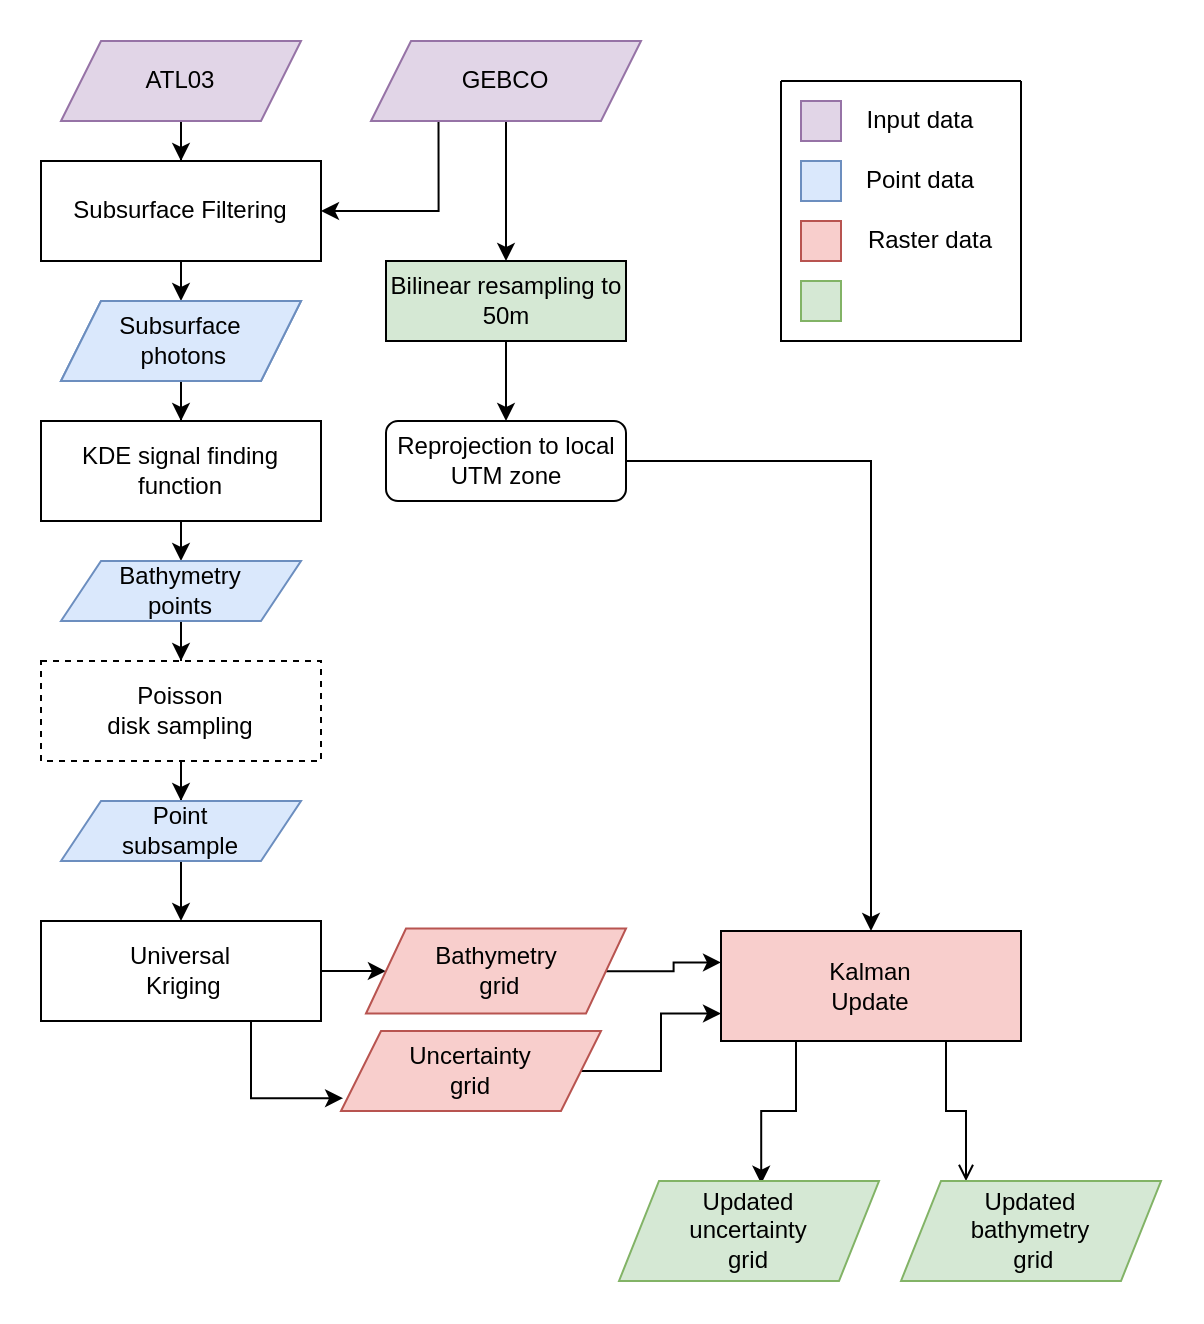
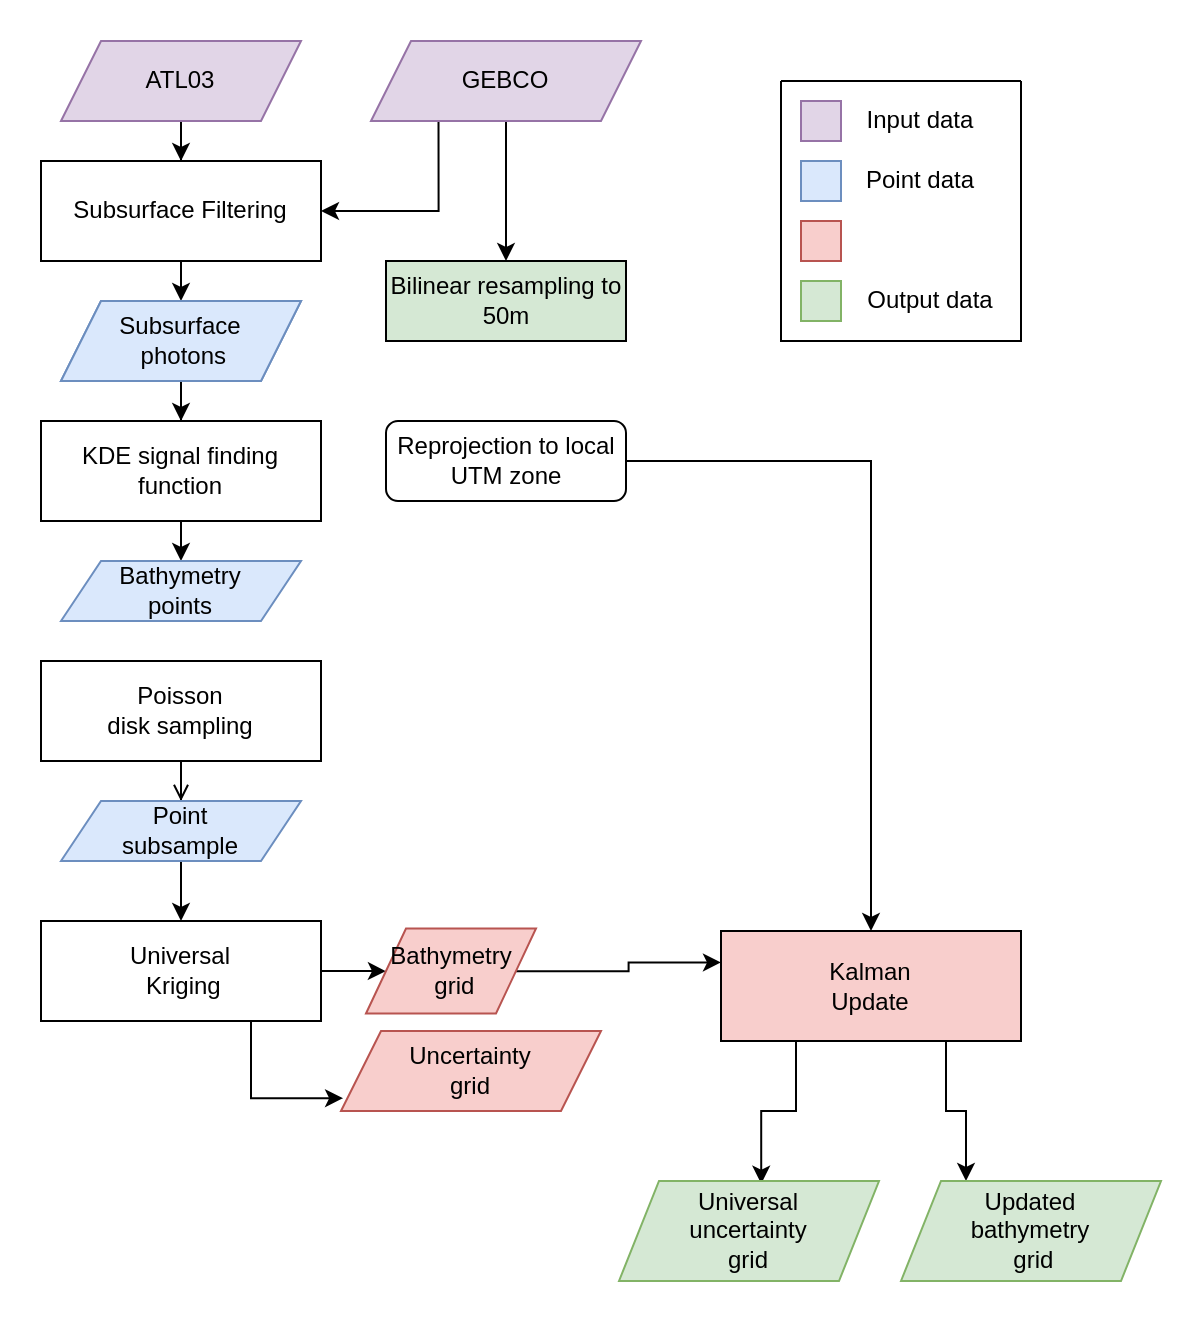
- <mxCell id="44" value="Raster data" style="text;html=1;strokeColor=none;fillColor=none;align=center;verticalAlign=middle;whiteSpace=wrap;rounded=0;" parent="1" vertex="1"><mxGeometry x="430" y="110" width="70" height="20" as="geometry" /></mxCell>
+ <mxCell id="45" value="Output data" style="text;html=1;strokeColor=none;fillColor=none;align=center;verticalAlign=middle;whiteSpace=wrap;rounded=0;" parent="1" vertex="1"><mxGeometry x="430" y="140" width="70" height="20" as="geometry" /></mxCell>
- <mxCell id="23" value="" style="edgeStyle=orthogonalEdgeStyle;rounded=0;orthogonalLoop=1;jettySize=auto;html=1;" parent="1" source="24" target="26" edge="1"><mxGeometry relative="1" as="geometry" /></mxCell>
- <mxCell id="13" value="" style="edgeStyle=orthogonalEdgeStyle;rounded=0;orthogonalLoop=1;jettySize=auto;html=1;" parent="1" source="14" target="35" edge="1"><mxGeometry relative="1" as="geometry" /></mxCell>
- <mxCell id="35" value="&lt;div&gt;Poisson &lt;br&gt;&lt;/div&gt;&lt;div&gt;disk sampling&lt;/div&gt;" style="whiteSpace=wrap;html=1;dashed=1;" parent="1" vertex="1"><mxGeometry x="20" y="330" width="140" height="50" as="geometry" /></mxCell>
+ <mxCell id="35" value="&lt;div&gt;Poisson &lt;br&gt;&lt;/div&gt;&lt;div&gt;disk sampling&lt;/div&gt;" style="whiteSpace=wrap;html=1;" parent="1" vertex="1"><mxGeometry x="20" y="330" width="140" height="50" as="geometry" /></mxCell>
- <mxCell id="34" value="" style="edgeStyle=orthogonalEdgeStyle;rounded=0;orthogonalLoop=1;jettySize=auto;html=1;" parent="1" source="35" target="37" edge="1"><mxGeometry relative="1" as="geometry" /></mxCell>
+ <mxCell id="34" value="" style="edgeStyle=orthogonalEdgeStyle;rounded=0;orthogonalLoop=1;jettySize=auto;html=1;endArrow=open;" parent="1" source="35" target="37" edge="1"><mxGeometry relative="1" as="geometry" /></mxCell>
- <mxCell id="32" value="&lt;div&gt;Bathymetry&lt;/div&gt;&lt;div&gt;&amp;nbsp;grid&lt;/div&gt;" style="shape=parallelogram;perimeter=parallelogramPerimeter;whiteSpace=wrap;html=1;fixedSize=1;fillColor=#f8cecc;strokeColor=#b85450;" parent="1" vertex="1"><mxGeometry x="182.5" y="463.75" width="130" height="42.5" as="geometry" /></mxCell>
+ <mxCell id="32" value="&lt;div&gt;Bathymetry&lt;/div&gt;&lt;div&gt;&amp;nbsp;grid&lt;/div&gt;" style="shape=parallelogram;perimeter=parallelogramPerimeter;whiteSpace=wrap;html=1;fixedSize=1;fillColor=#f8cecc;strokeColor=#b85450;" parent="1" vertex="1"><mxGeometry x="182.5" y="463.75" width="85" height="42.5" as="geometry" /></mxCell>
- <mxCell id="27" style="edgeStyle=orthogonalEdgeStyle;rounded=0;orthogonalLoop=1;jettySize=auto;html=1;entryX=0;entryY=0.75;entryDx=0;entryDy=0;" parent="1" source="33" target="20" edge="1"><mxGeometry relative="1" as="geometry" /></mxCell>
- <mxCell id="18" style="edgeStyle=orthogonalEdgeStyle;rounded=0;orthogonalLoop=1;jettySize=auto;html=1;exitX=0.75;exitY=1;exitDx=0;exitDy=0;entryX=0.25;entryY=0;entryDx=0;entryDy=0;endArrow=open;" parent="1" source="20" target="22" edge="1"><mxGeometry relative="1" as="geometry" /></mxCell>
+ <mxCell id="18" style="edgeStyle=orthogonalEdgeStyle;rounded=0;orthogonalLoop=1;jettySize=auto;html=1;exitX=0.75;exitY=1;exitDx=0;exitDy=0;entryX=0.25;entryY=0;entryDx=0;entryDy=0;" parent="1" source="20" target="22" edge="1"><mxGeometry relative="1" as="geometry" /></mxCell>
- <mxCell id="21" value="&lt;div&gt;Updated &lt;br&gt;&lt;/div&gt;&lt;div&gt;uncertainty &lt;br&gt;&lt;/div&gt;&lt;div&gt;grid&lt;/div&gt;" style="shape=parallelogram;perimeter=parallelogramPerimeter;whiteSpace=wrap;html=1;fixedSize=1;fillColor=#d5e8d4;strokeColor=#82b366;" parent="1" vertex="1"><mxGeometry x="309" y="590" width="130" height="50" as="geometry" /></mxCell>
+ <mxCell id="21" value="&lt;div&gt;Universal &lt;br&gt;&lt;/div&gt;&lt;div&gt;uncertainty &lt;br&gt;&lt;/div&gt;&lt;div&gt;grid&lt;/div&gt;" style="shape=parallelogram;perimeter=parallelogramPerimeter;whiteSpace=wrap;html=1;fixedSize=1;fillColor=#d5e8d4;strokeColor=#82b366;" parent="1" vertex="1"><mxGeometry x="309" y="590" width="130" height="50" as="geometry" /></mxCell>
